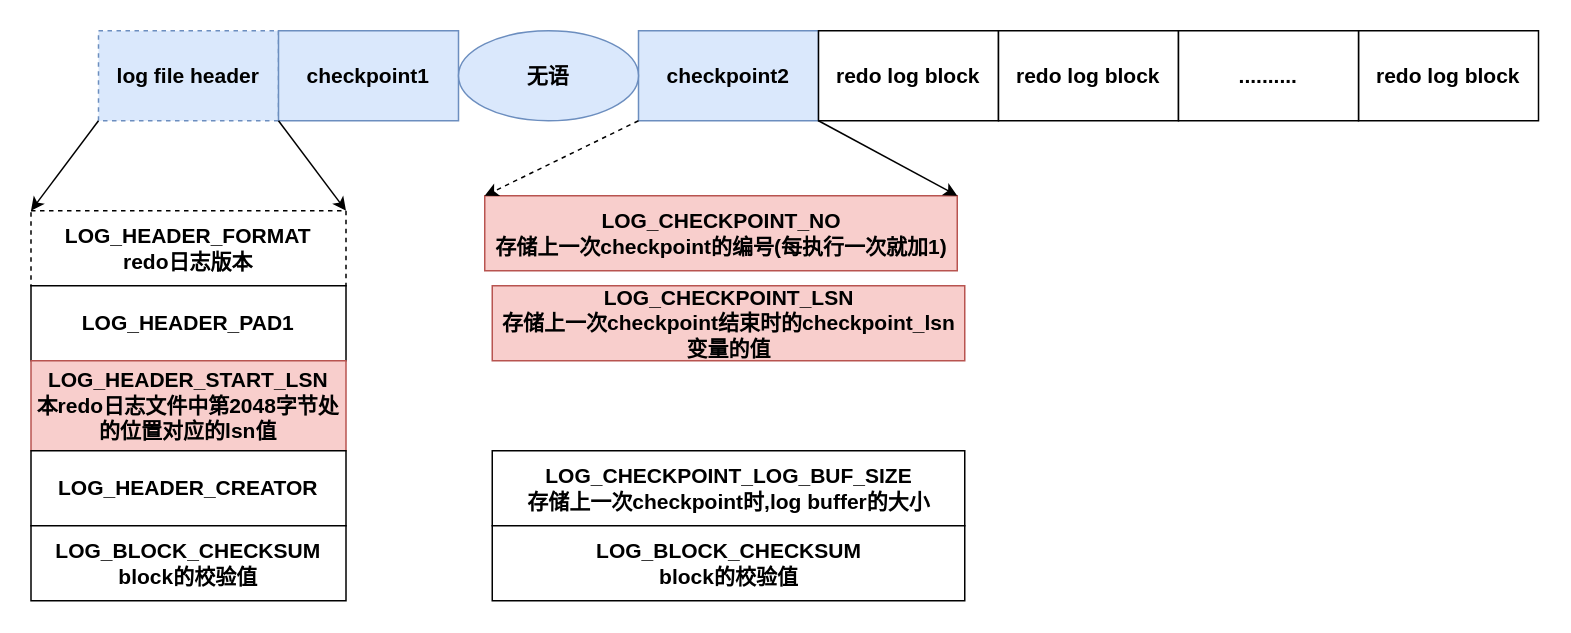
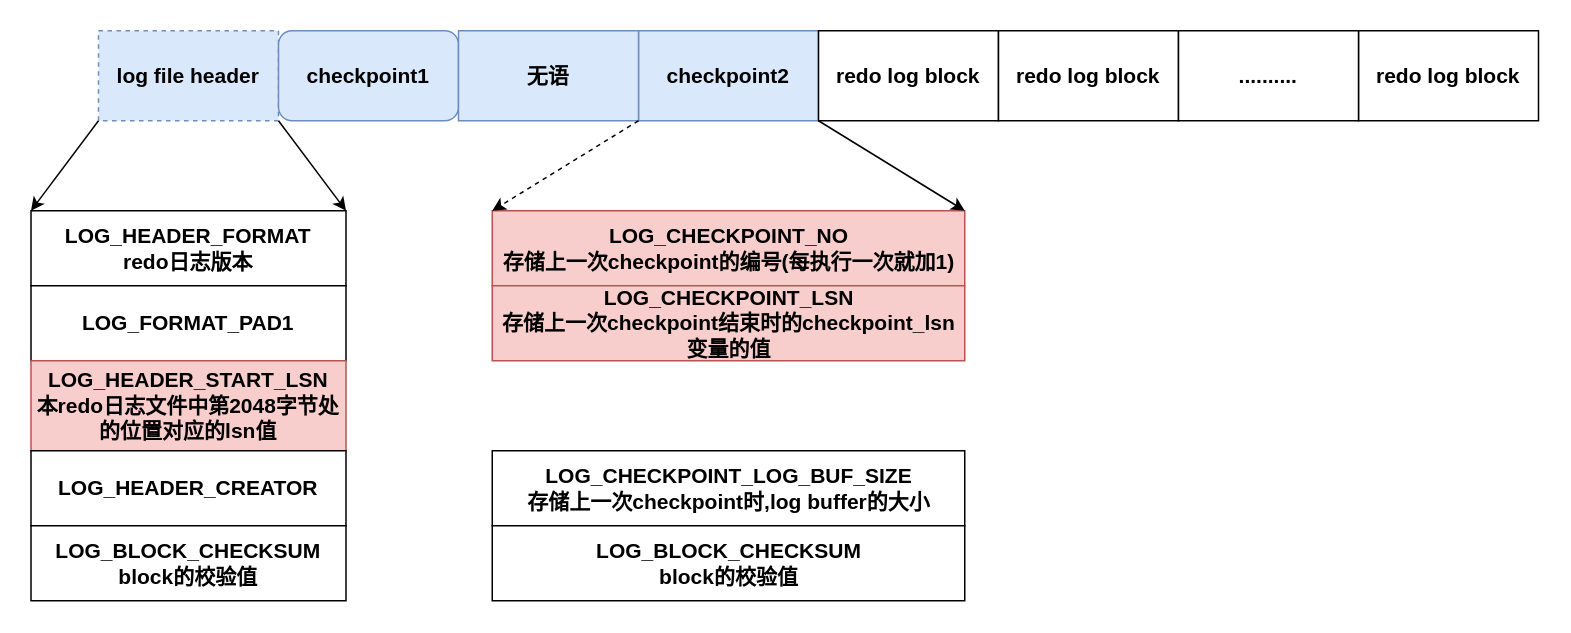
- <mxCell id="3" value="&lt;b&gt;&lt;font style=&quot;font-size: 14px&quot;&gt;checkpoint1&lt;/font&gt;&lt;/b&gt;" style="rounded=0;whiteSpace=wrap;html=1;fillColor=#dae8fc;strokeColor=#6c8ebf;" vertex="1" parent="1"><mxGeometry x="185" y="20" width="120" height="60" as="geometry" /></mxCell>
+ <mxCell id="3" value="&lt;b&gt;&lt;font style=&quot;font-size: 14px&quot;&gt;checkpoint1&lt;/font&gt;&lt;/b&gt;" style="whiteSpace=wrap;html=1;fillColor=#dae8fc;strokeColor=#6c8ebf;rounded=1;" vertex="1" parent="1"><mxGeometry x="185" y="20" width="120" height="60" as="geometry" /></mxCell>
- <mxCell id="5" value="&lt;span style=&quot;font-size: 14px&quot;&gt;&lt;b&gt;无语&lt;/b&gt;&lt;/span&gt;" style="ellipse;whiteSpace=wrap;html=1;fillColor=#dae8fc;strokeColor=#6c8ebf;" vertex="1" parent="1"><mxGeometry x="305" y="20" width="120" height="60" as="geometry" /></mxCell>
+ <mxCell id="5" value="&lt;span style=&quot;font-size: 14px&quot;&gt;&lt;b&gt;无语&lt;/b&gt;&lt;/span&gt;" style="rounded=0;whiteSpace=wrap;html=1;fillColor=#dae8fc;strokeColor=#6c8ebf;" vertex="1" parent="1"><mxGeometry x="305" y="20" width="120" height="60" as="geometry" /></mxCell>
- <mxCell id="17" value="&lt;b&gt;&lt;font style=&quot;font-size: 14px&quot;&gt;LOG_CHECKPOINT_NO&lt;br&gt;存储上一次checkpoint的编号(每执行一次就加1)&lt;br&gt;&lt;/font&gt;&lt;/b&gt;" style="rounded=0;whiteSpace=wrap;html=1;fillColor=#f8cecc;strokeColor=#b85450;" vertex="1" parent="1"><mxGeometry x="322.5" y="130" width="315" height="50" as="geometry" /></mxCell>
+ <mxCell id="17" value="&lt;b&gt;&lt;font style=&quot;font-size: 14px&quot;&gt;LOG_CHECKPOINT_NO&lt;br&gt;存储上一次checkpoint的编号(每执行一次就加1)&lt;br&gt;&lt;/font&gt;&lt;/b&gt;" style="rounded=0;whiteSpace=wrap;html=1;fillColor=#f8cecc;strokeColor=#b85450;" vertex="1" parent="1"><mxGeometry x="327.5" y="140" width="315" height="50" as="geometry" /></mxCell>
- <mxCell id="10" value="&lt;b&gt;&lt;font style=&quot;font-size: 14px&quot;&gt;LOG_HEADER_FORMAT&lt;br&gt;redo日志版本&lt;br&gt;&lt;/font&gt;&lt;/b&gt;" style="rounded=0;whiteSpace=wrap;html=1;dashed=1;" vertex="1" parent="1"><mxGeometry x="20" y="140" width="210" height="50" as="geometry" /></mxCell>
+ <mxCell id="10" value="&lt;b&gt;&lt;font style=&quot;font-size: 14px&quot;&gt;LOG_HEADER_FORMAT&lt;br&gt;redo日志版本&lt;br&gt;&lt;/font&gt;&lt;/b&gt;" style="rounded=0;whiteSpace=wrap;html=1;" vertex="1" parent="1"><mxGeometry x="20" y="140" width="210" height="50" as="geometry" /></mxCell>
- <mxCell id="11" value="&lt;b&gt;&lt;font style=&quot;font-size: 14px&quot;&gt;LOG_HEADER_PAD1&lt;br&gt;&lt;/font&gt;&lt;/b&gt;" style="rounded=0;whiteSpace=wrap;html=1;" vertex="1" parent="1"><mxGeometry x="20" y="190" width="210" height="50" as="geometry" /></mxCell>
+ <mxCell id="11" value="&lt;b&gt;&lt;font style=&quot;font-size: 14px&quot;&gt;LOG_FORMAT_PAD1&lt;br&gt;&lt;/font&gt;&lt;/b&gt;" style="rounded=0;whiteSpace=wrap;html=1;" vertex="1" parent="1"><mxGeometry x="20" y="190" width="210" height="50" as="geometry" /></mxCell>
